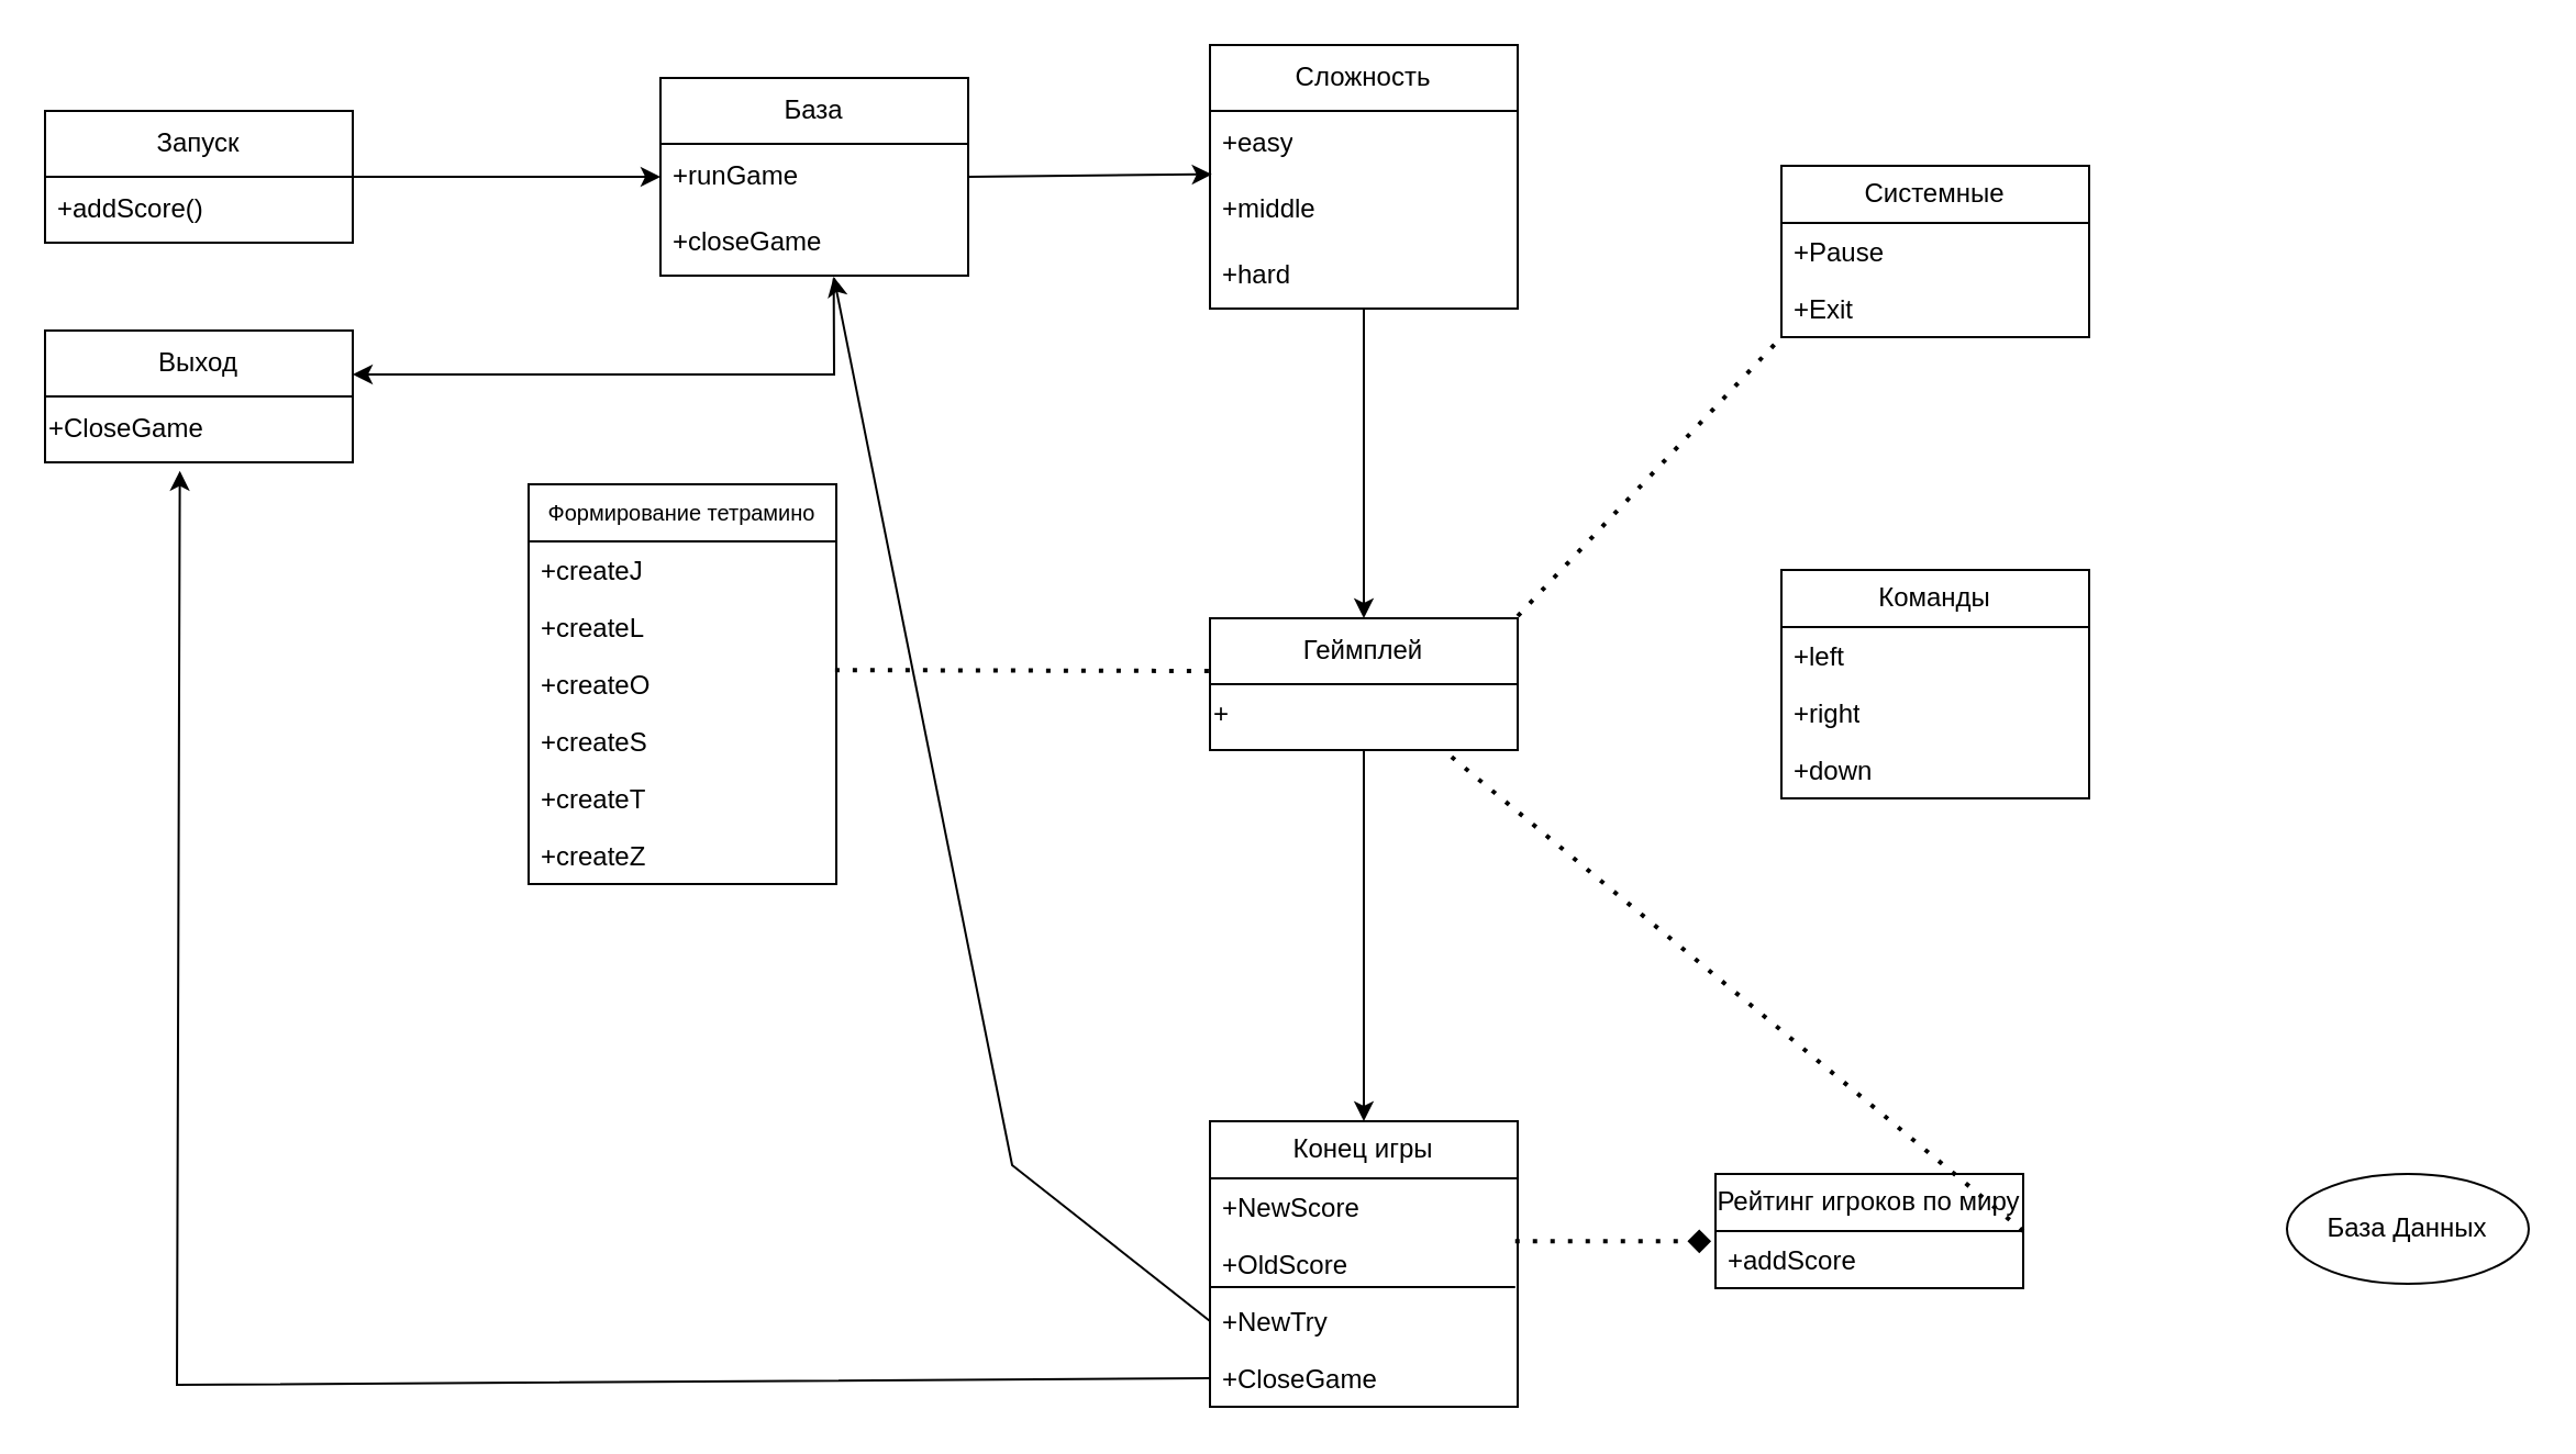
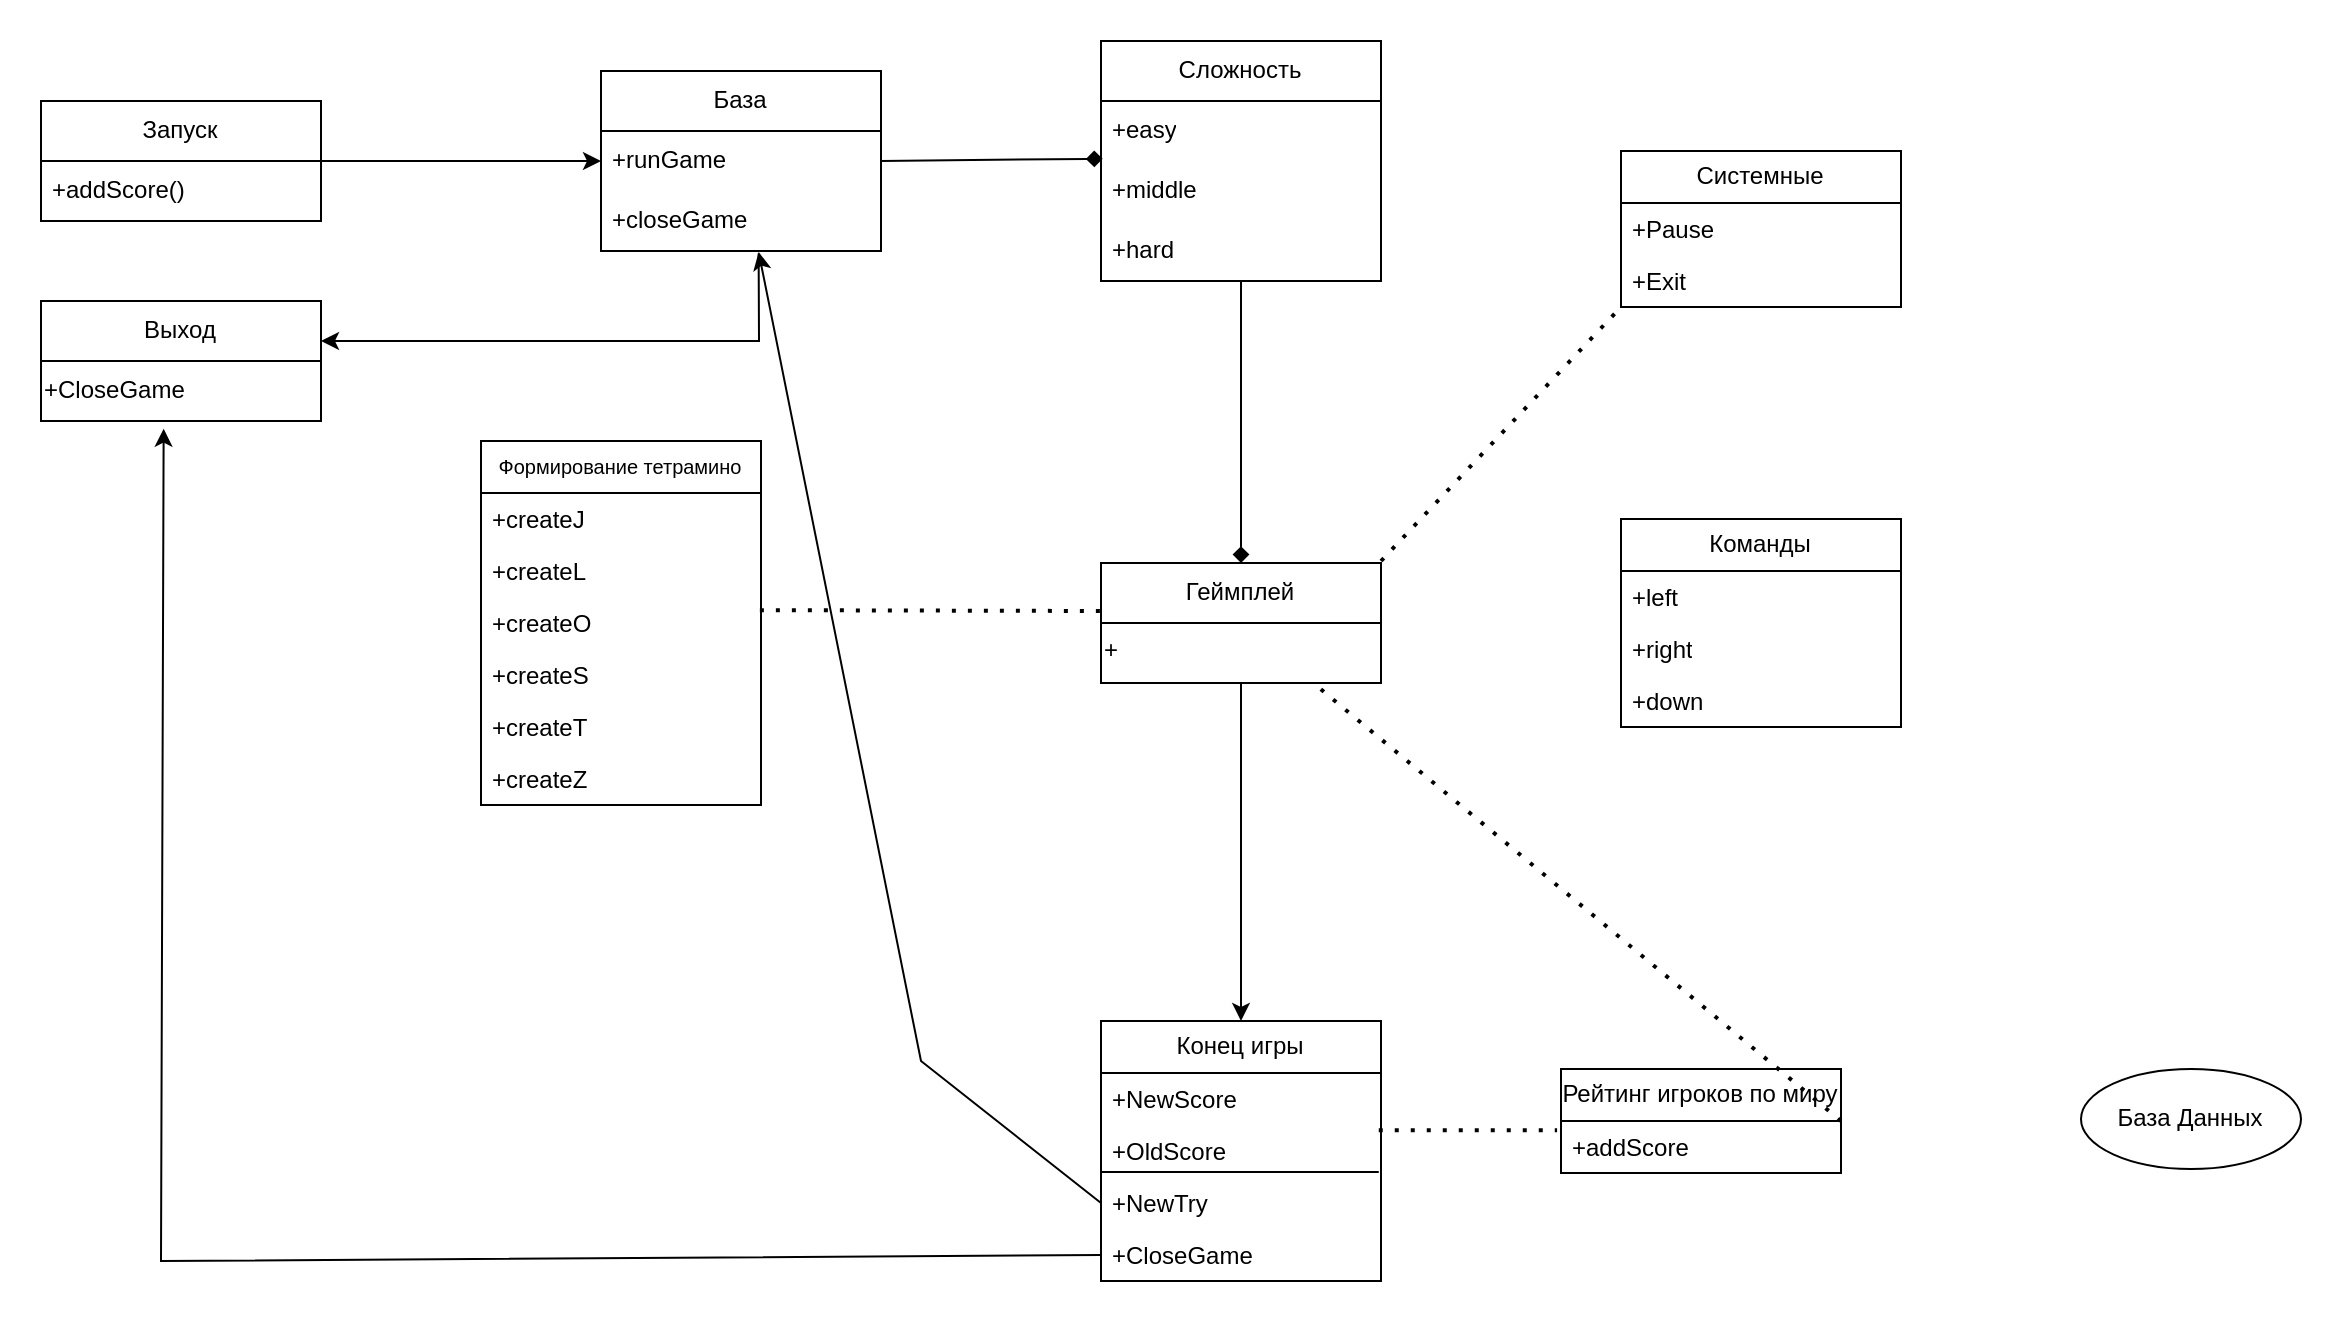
- <mxCell id="10" value="" style="endArrow=classic;html=1;rounded=0;exitX=1;exitY=0.5;exitDx=0;exitDy=0;entryX=0.006;entryY=-0.038;entryDx=0;entryDy=0;entryPerimeter=0;" edge="1" parent="1" source="6" target="14"><mxGeometry width="50" height="50" relative="1" as="geometry"><mxPoint x="240" y="220" as="sourcePoint" /><mxPoint x="545.143" y="80" as="targetPoint" /></mxGeometry></mxCell>
+ <mxCell id="10" value="" style="endArrow=diamond;html=1;rounded=0;exitX=1;exitY=0.5;exitDx=0;exitDy=0;entryX=0.006;entryY=-0.038;entryDx=0;entryDy=0;entryPerimeter=0;" edge="1" parent="1" source="6" target="14"><mxGeometry width="50" height="50" relative="1" as="geometry"><mxPoint x="240" y="220" as="sourcePoint" /><mxPoint x="545.143" y="80" as="targetPoint" /></mxGeometry></mxCell>
- <mxCell id="11" value="" style="edgeStyle=orthogonalEdgeStyle;rounded=0;orthogonalLoop=1;jettySize=auto;html=1;" edge="1" parent="1" source="12" target="17"><mxGeometry relative="1" as="geometry" /></mxCell>
+ <mxCell id="11" value="" style="edgeStyle=orthogonalEdgeStyle;rounded=0;orthogonalLoop=1;jettySize=auto;html=1;endArrow=diamond;" edge="1" parent="1" source="12" target="17"><mxGeometry relative="1" as="geometry" /></mxCell>
- <mxCell id="43" value="" style="endArrow=diamond;dashed=1;html=1;dashPattern=1 3;strokeWidth=2;rounded=0;exitX=0.992;exitY=0.103;exitDx=0;exitDy=0;exitPerimeter=0;entryX=-0.014;entryY=0.179;entryDx=0;entryDy=0;entryPerimeter=0;" edge="1" parent="1" source="33" target="38"><mxGeometry width="50" height="50" relative="1" as="geometry"><mxPoint x="910" y="540" as="sourcePoint" /><mxPoint x="960" y="490" as="targetPoint" /></mxGeometry></mxCell>
+ <mxCell id="43" value="" style="endArrow=none;dashed=1;html=1;dashPattern=1 3;strokeWidth=2;rounded=0;exitX=0.992;exitY=0.103;exitDx=0;exitDy=0;exitPerimeter=0;entryX=-0.014;entryY=0.179;entryDx=0;entryDy=0;entryPerimeter=0;" edge="1" parent="1" source="33" target="38"><mxGeometry width="50" height="50" relative="1" as="geometry"><mxPoint x="910" y="540" as="sourcePoint" /><mxPoint x="960" y="490" as="targetPoint" /></mxGeometry></mxCell>
